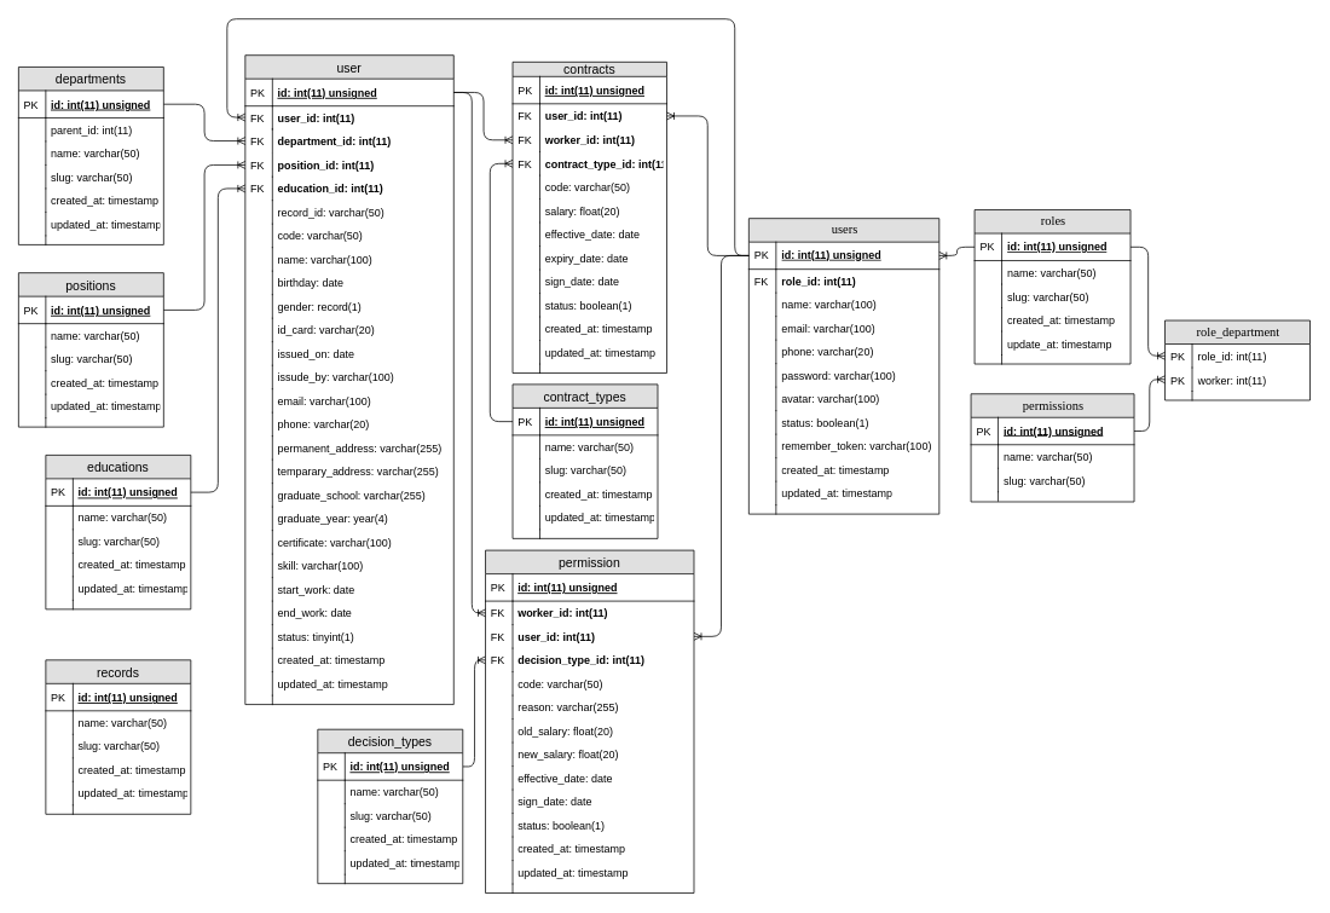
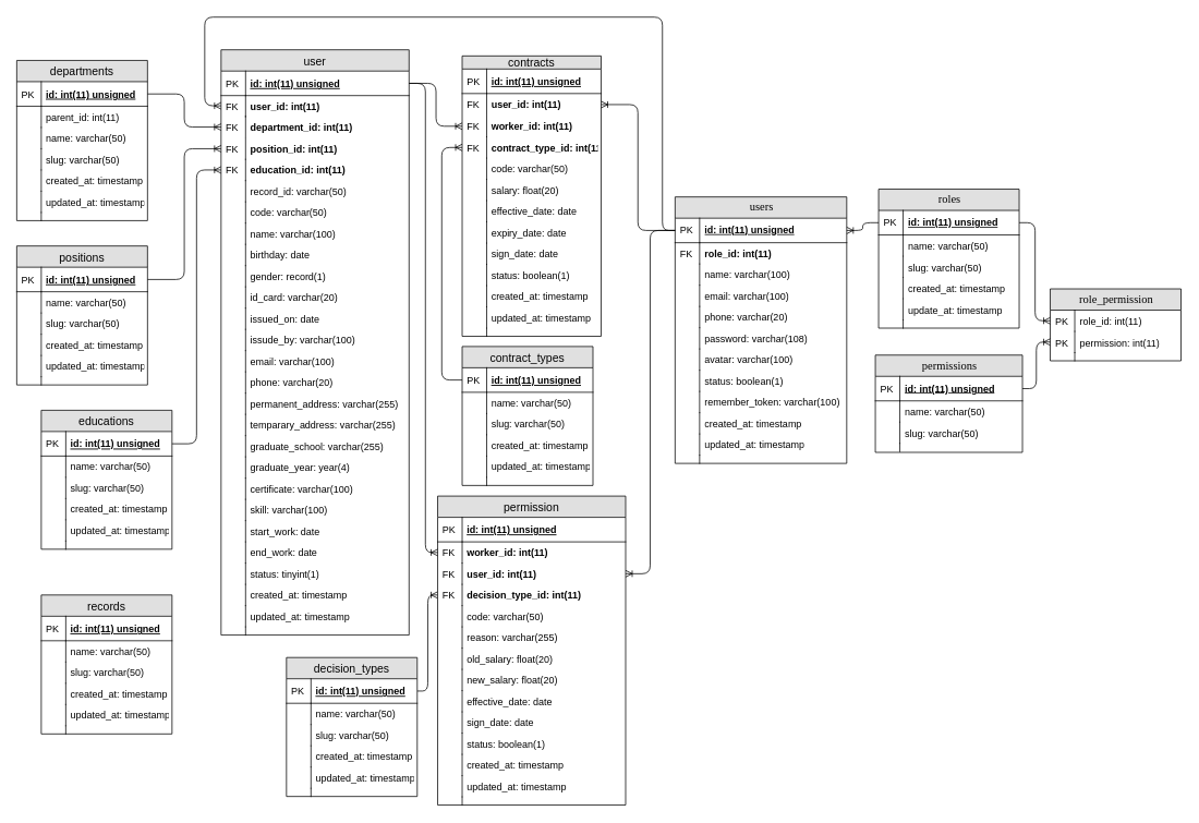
- <mxCell id="162" value="role_department" style="swimlane;html=1;fontStyle=0;childLayout=stackLayout;horizontal=1;startSize=26;fillColor=#e0e0e0;horizontalStack=0;resizeParent=1;resizeLast=0;collapsible=1;marginBottom=0;swimlaneFillColor=#ffffff;align=center;rounded=0;shadow=0;comic=0;labelBackgroundColor=none;strokeColor=#000000;strokeWidth=1;fontFamily=Verdana;fontSize=14;fontColor=#000000;" parent="1" vertex="1"><mxGeometry x="1284.5" y="352.5" width="160" height="88" as="geometry"><mxRectangle y="186" width="120" height="26" as="alternateBounds" /></mxGeometry></mxCell>
+ <mxCell id="162" value="role_permission" style="swimlane;html=1;fontStyle=0;childLayout=stackLayout;horizontal=1;startSize=26;fillColor=#e0e0e0;horizontalStack=0;resizeParent=1;resizeLast=0;collapsible=1;marginBottom=0;swimlaneFillColor=#ffffff;align=center;rounded=0;shadow=0;comic=0;labelBackgroundColor=none;strokeColor=#000000;strokeWidth=1;fontFamily=Verdana;fontSize=14;fontColor=#000000;" parent="1" vertex="1"><mxGeometry x="1284.5" y="352.5" width="160" height="88" as="geometry"><mxRectangle y="186" width="120" height="26" as="alternateBounds" /></mxGeometry></mxCell>
- <mxCell id="180" value="password: varchar(100)" style="shape=partialRectangle;top=0;left=0;right=0;bottom=0;html=1;align=left;verticalAlign=top;fillColor=none;spacingLeft=34;spacingRight=4;whiteSpace=wrap;overflow=hidden;rotatable=0;points=[[0,0.5],[1,0.5]];portConstraint=eastwest;dropTarget=0;" parent="169" vertex="1"><mxGeometry y="160" width="210" height="26" as="geometry" /></mxCell>
+ <mxCell id="180" value="password: varchar(108)" style="shape=partialRectangle;top=0;left=0;right=0;bottom=0;html=1;align=left;verticalAlign=top;fillColor=none;spacingLeft=34;spacingRight=4;whiteSpace=wrap;overflow=hidden;rotatable=0;points=[[0,0.5],[1,0.5]];portConstraint=eastwest;dropTarget=0;" parent="169" vertex="1"><mxGeometry y="160" width="210" height="26" as="geometry" /></mxCell>
- <mxCell id="165" value="worker: int(11)" style="shape=partialRectangle;top=0;left=0;right=0;bottom=0;html=1;align=left;verticalAlign=top;fillColor=none;spacingLeft=34;spacingRight=4;whiteSpace=wrap;overflow=hidden;rotatable=0;points=[[0,0.5],[1,0.5]];portConstraint=eastwest;dropTarget=0;" parent="162" vertex="1"><mxGeometry y="52" width="160" height="26" as="geometry" /></mxCell>
+ <mxCell id="165" value="permission: int(11)" style="shape=partialRectangle;top=0;left=0;right=0;bottom=0;html=1;align=left;verticalAlign=top;fillColor=none;spacingLeft=34;spacingRight=4;whiteSpace=wrap;overflow=hidden;rotatable=0;points=[[0,0.5],[1,0.5]];portConstraint=eastwest;dropTarget=0;" parent="162" vertex="1"><mxGeometry y="52" width="160" height="26" as="geometry" /></mxCell>
